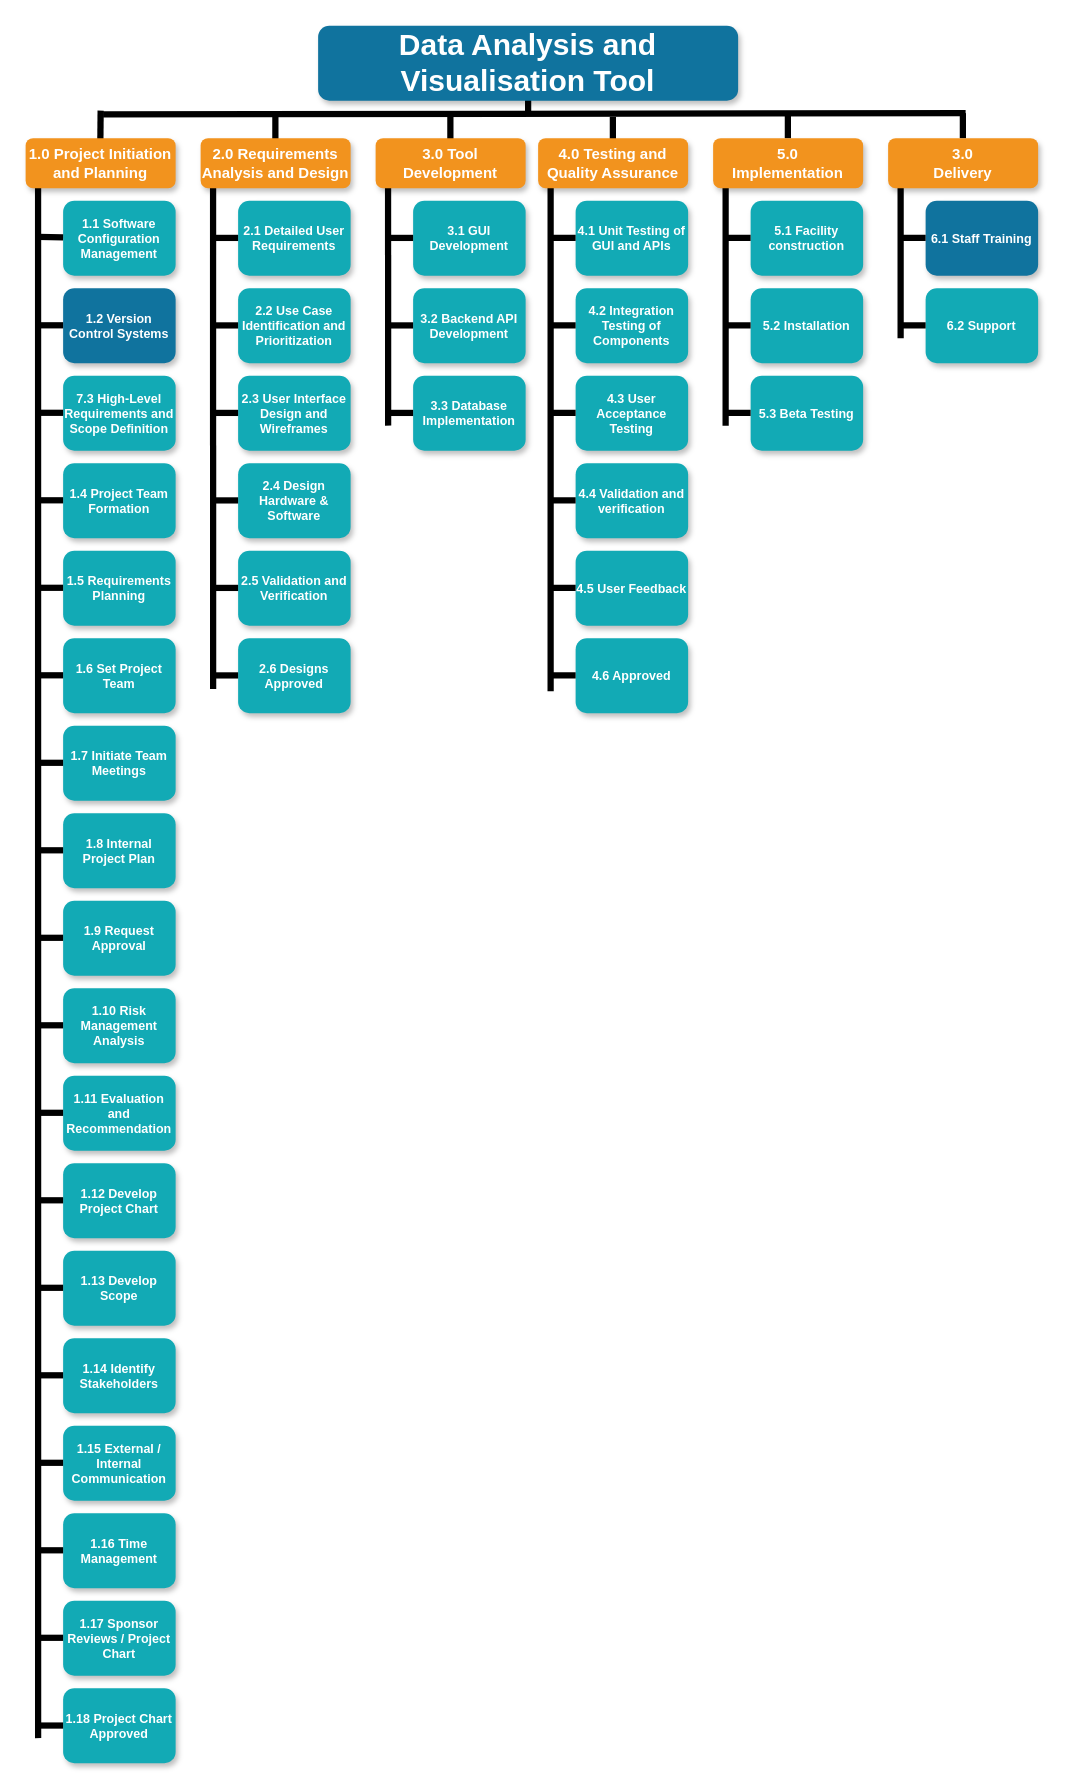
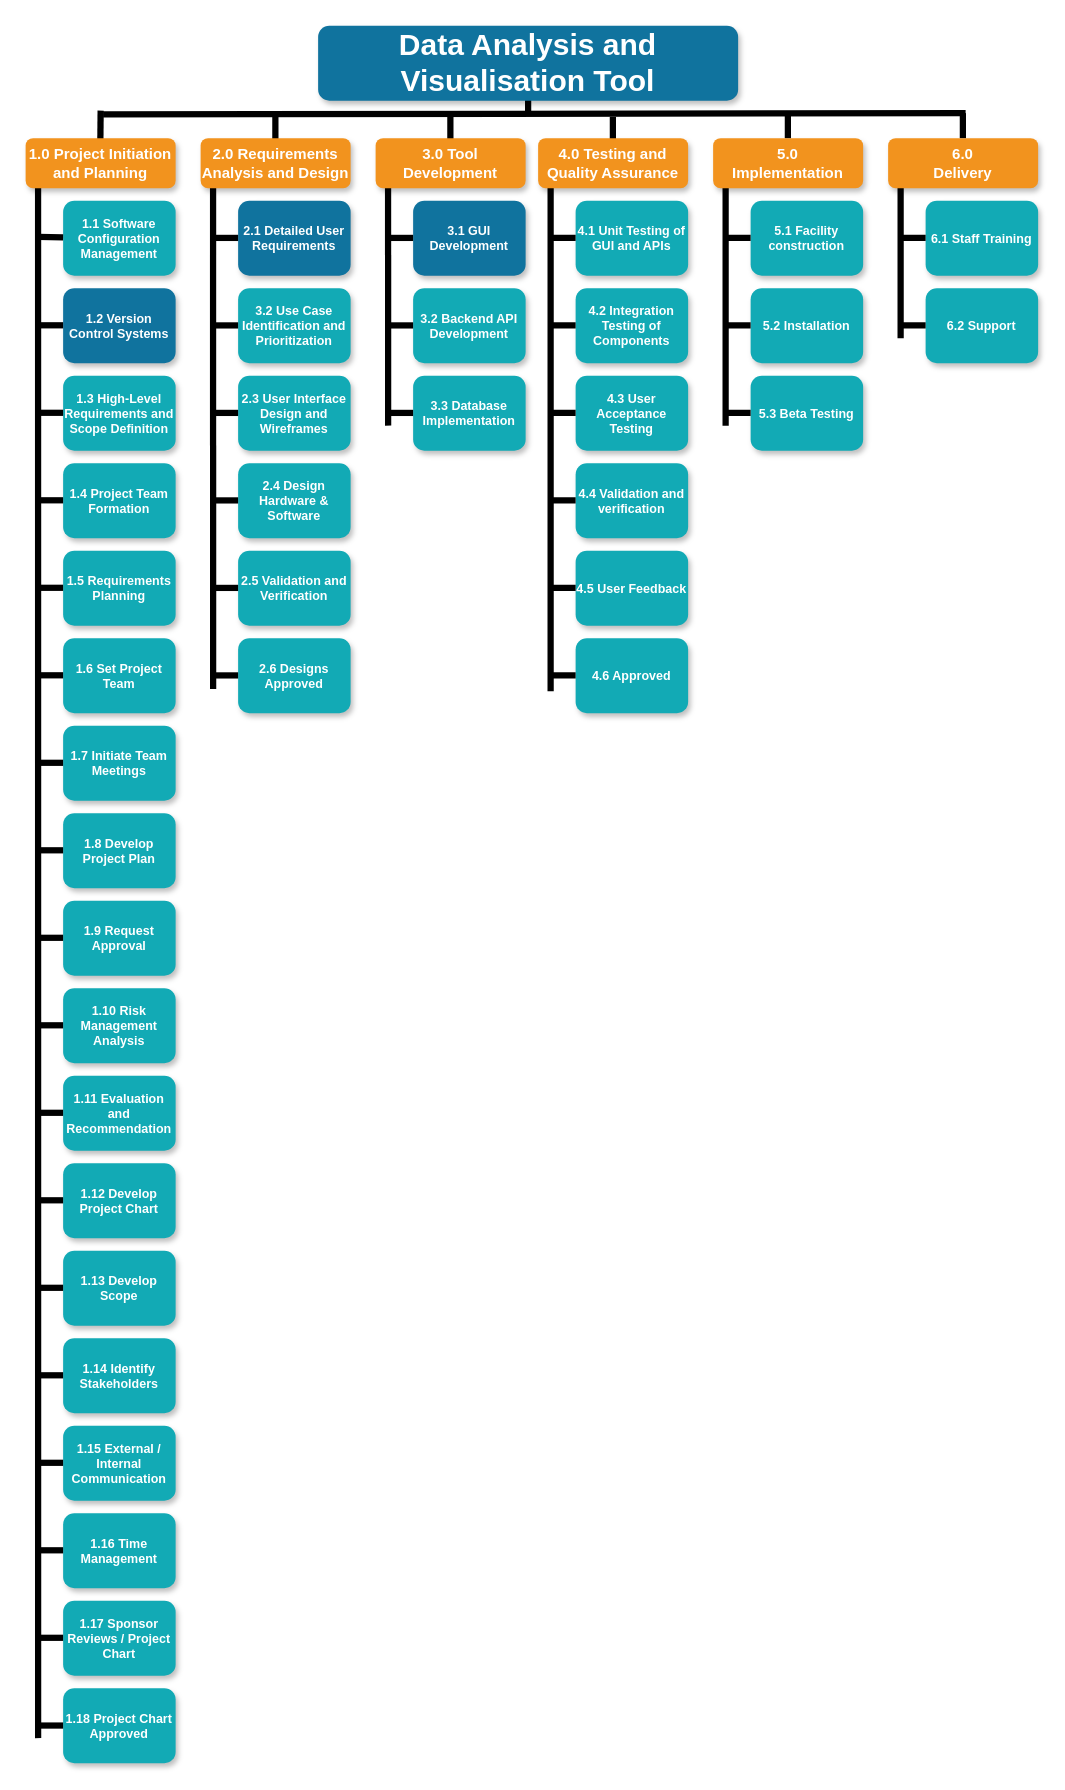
- <mxCell id="16" value="3.0&#10;Delivery" style="whiteSpace=wrap;rounded=1;fillColor=#F2931E;strokeColor=none;shadow=1;fontColor=#FFFFFF;fontStyle=1;fontSize=12;" parent="1" vertex="1"><mxGeometry x="710" y="110" width="120" height="40" as="geometry" /></mxCell>
+ <mxCell id="16" value="6.0&#10;Delivery" style="whiteSpace=wrap;rounded=1;fillColor=#F2931E;strokeColor=none;shadow=1;fontColor=#FFFFFF;fontStyle=1;fontSize=12;" parent="1" vertex="1"><mxGeometry x="710" y="110" width="120" height="40" as="geometry" /></mxCell>
- <mxCell id="37" value="2.1 Detailed User Requirements" style="whiteSpace=wrap;rounded=1;fillColor=#12AAB5;strokeColor=none;shadow=1;fontColor=#FFFFFF;fontSize=10;fontStyle=1" vertex="1" parent="1"><mxGeometry x="190" y="160" width="90" height="60" as="geometry" /></mxCell>
+ <mxCell id="37" value="2.1 Detailed User Requirements" style="whiteSpace=wrap;rounded=1;fillColor=#10739e;strokeColor=none;shadow=1;fontColor=#FFFFFF;fontSize=10;fontStyle=1;" vertex="1" parent="1"><mxGeometry x="190" y="160" width="90" height="60" as="geometry" /></mxCell>
- <mxCell id="39" value="3.1 GUI Development" style="whiteSpace=wrap;rounded=1;fillColor=#12AAB5;strokeColor=none;shadow=1;fontColor=#FFFFFF;fontSize=10;fontStyle=1" vertex="1" parent="1"><mxGeometry x="330" y="160" width="90" height="60" as="geometry" /></mxCell>
+ <mxCell id="39" value="3.1 GUI Development" style="whiteSpace=wrap;rounded=1;fillColor=#10739e;strokeColor=none;shadow=1;fontColor=#FFFFFF;fontSize=10;fontStyle=1;" vertex="1" parent="1"><mxGeometry x="330" y="160" width="90" height="60" as="geometry" /></mxCell>
- <mxCell id="42" value="6.1 Staff Training" style="whiteSpace=wrap;rounded=1;fillColor=#10739e;strokeColor=none;shadow=1;fontColor=#FFFFFF;fontSize=10;fontStyle=1;" vertex="1" parent="1"><mxGeometry x="740" y="160" width="90" height="60" as="geometry" /></mxCell>
+ <mxCell id="42" value="6.1 Staff Training" style="whiteSpace=wrap;rounded=1;fillColor=#12AAB5;strokeColor=none;shadow=1;fontColor=#FFFFFF;fontSize=10;fontStyle=1" vertex="1" parent="1"><mxGeometry x="740" y="160" width="90" height="60" as="geometry" /></mxCell>
- <mxCell id="43" value="2.2 Use Case Identification and Prioritization" style="whiteSpace=wrap;rounded=1;fillColor=#12AAB5;strokeColor=none;shadow=1;fontColor=#FFFFFF;fontSize=10;fontStyle=1" vertex="1" parent="1"><mxGeometry x="190" y="230" width="90" height="60" as="geometry" /></mxCell>
+ <mxCell id="43" value="3.2 Use Case Identification and Prioritization" style="whiteSpace=wrap;rounded=1;fillColor=#12AAB5;strokeColor=none;shadow=1;fontColor=#FFFFFF;fontSize=10;fontStyle=1" vertex="1" parent="1"><mxGeometry x="190" y="230" width="90" height="60" as="geometry" /></mxCell>
- <mxCell id="22" value="7.3 High-Level Requirements and Scope Definition" style="whiteSpace=wrap;rounded=1;fillColor=#12AAB5;strokeColor=none;shadow=1;fontColor=#FFFFFF;fontSize=10;fontStyle=1" vertex="1" parent="1"><mxGeometry x="50" y="300" width="90" height="60" as="geometry" /></mxCell>
+ <mxCell id="22" value="1.3 High-Level Requirements and Scope Definition" style="whiteSpace=wrap;rounded=1;fillColor=#12AAB5;strokeColor=none;shadow=1;fontColor=#FFFFFF;fontSize=10;fontStyle=1" vertex="1" parent="1"><mxGeometry x="50" y="300" width="90" height="60" as="geometry" /></mxCell>
- <mxCell id="27" value="1.8 Internal Project Plan" style="whiteSpace=wrap;rounded=1;fillColor=#12AAB5;strokeColor=none;shadow=1;fontColor=#FFFFFF;fontSize=10;fontStyle=1" vertex="1" parent="1"><mxGeometry x="50" y="650" width="90" height="60" as="geometry" /></mxCell>
+ <mxCell id="27" value="1.8 Develop Project Plan" style="whiteSpace=wrap;rounded=1;fillColor=#12AAB5;strokeColor=none;shadow=1;fontColor=#FFFFFF;fontSize=10;fontStyle=1" vertex="1" parent="1"><mxGeometry x="50" y="650" width="90" height="60" as="geometry" /></mxCell>
